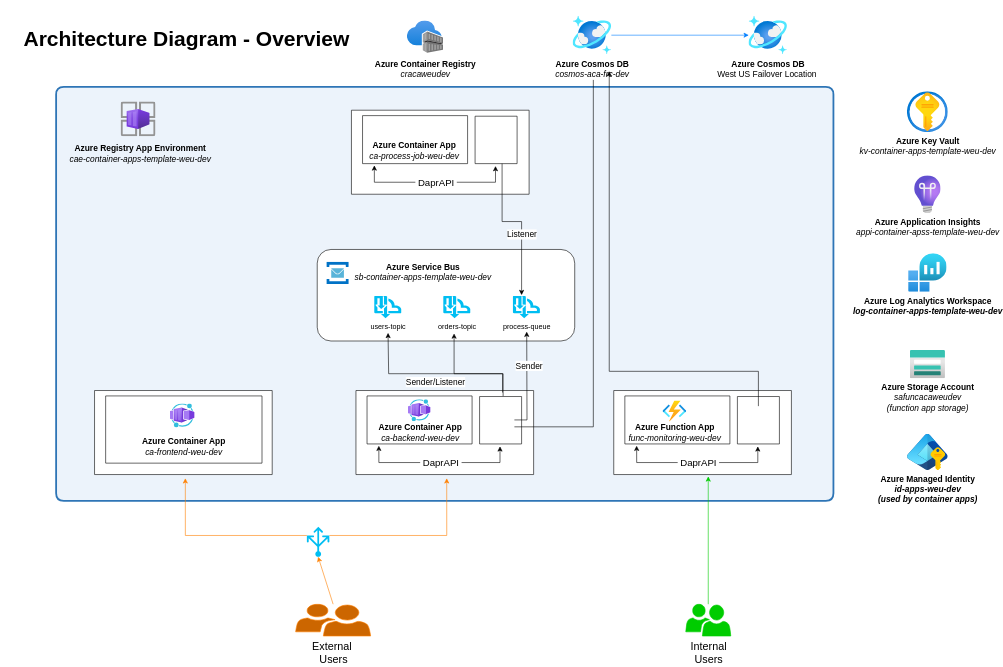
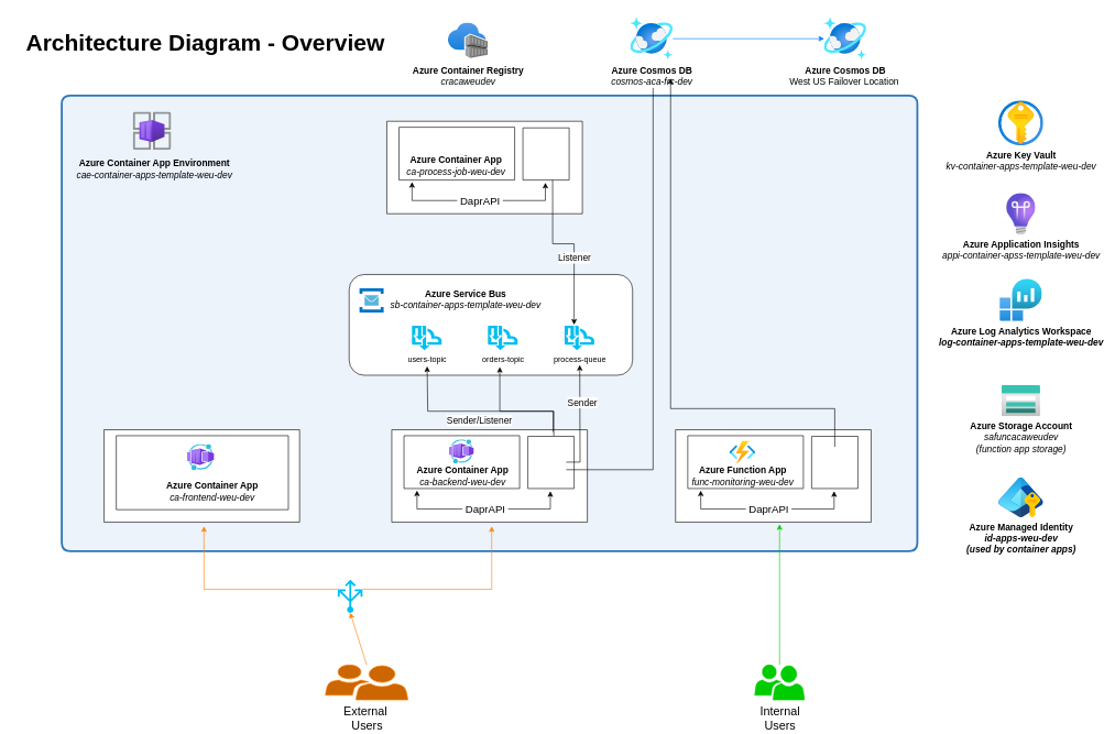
- <mxCell id="68" value="&lt;div style=&quot;font-size: 15px;&quot;&gt;&lt;font style=&quot;font-size: 15px; font-family: Themed; color: rgb(70, 114, 196); direction: ltr; letter-spacing: 0px; line-height: 120%; opacity: 1;&quot;&gt;&lt;font style=&quot;color: rgb(0, 0, 0); font-family: Helvetica; font-weight: 400; text-wrap-mode: nowrap; font-size: 14px;&quot;&gt;&lt;b&gt;Azure Registry App Environment&lt;/b&gt;&lt;/font&gt;&lt;div style=&quot;color: rgb(0, 0, 0); font-family: Helvetica; font-size: 12px; font-weight: 400; text-wrap-mode: nowrap;&quot;&gt;&lt;font style=&quot;font-size: 14px;&quot;&gt;&lt;i&gt;cae-container-apps-template-weu-dev&lt;/i&gt;&lt;/font&gt;&lt;/div&gt;&lt;/font&gt;&lt;/div&gt;" style="verticalAlign=middle;align=center;vsdxID=1130;fillColor=none;gradientColor=none;shape=stencil(nZBLDoAgDERP0z3SIyjew0SURgSD+Lu9kMZoXLhwN9O+tukAlrNpJg1SzDH4QW/URgNYgZTkjA4UkwJUgGXng+6DX1zLfmoymdXo17xh5zmRJ6Q42BWCfc2oJfdAr+Yv+AP9Cb7OJ3H/2JG1HNGz/84klThPVCc=);strokeColor=none;points=[];labelBackgroundColor=none;rounded=0;html=1;whiteSpace=wrap;fontSize=15;fontStyle=1" vertex="1" parent="67"><mxGeometry y="33" width="241" height="51" as="geometry" /></mxCell>
+ <mxCell id="68" value="&lt;div style=&quot;font-size: 15px;&quot;&gt;&lt;font style=&quot;font-size: 15px; font-family: Themed; color: rgb(70, 114, 196); direction: ltr; letter-spacing: 0px; line-height: 120%; opacity: 1;&quot;&gt;&lt;font style=&quot;color: rgb(0, 0, 0); font-family: Helvetica; font-weight: 400; text-wrap-mode: nowrap; font-size: 14px;&quot;&gt;&lt;b&gt;Azure Container App Environment&lt;/b&gt;&lt;/font&gt;&lt;div style=&quot;color: rgb(0, 0, 0); font-family: Helvetica; font-size: 12px; font-weight: 400; text-wrap-mode: nowrap;&quot;&gt;&lt;font style=&quot;font-size: 14px;&quot;&gt;&lt;i&gt;cae-container-apps-template-weu-dev&lt;/i&gt;&lt;/font&gt;&lt;/div&gt;&lt;/font&gt;&lt;/div&gt;" style="verticalAlign=middle;align=center;vsdxID=1130;fillColor=none;gradientColor=none;shape=stencil(nZBLDoAgDERP0z3SIyjew0SURgSD+Lu9kMZoXLhwN9O+tukAlrNpJg1SzDH4QW/URgNYgZTkjA4UkwJUgGXng+6DX1zLfmoymdXo17xh5zmRJ6Q42BWCfc2oJfdAr+Yv+AP9Cb7OJ3H/2JG1HNGz/84klThPVCc=);strokeColor=none;points=[];labelBackgroundColor=none;rounded=0;html=1;whiteSpace=wrap;fontSize=15;fontStyle=1" vertex="1" parent="67"><mxGeometry y="33" width="241" height="51" as="geometry" /></mxCell>
- <mxCell id="20" value="&lt;div style=&quot;font-size: 15px;&quot;&gt;&lt;font style=&quot;font-size: 15px; font-family: Themed; color: rgb(70, 114, 196); direction: ltr; letter-spacing: 0px; line-height: 120%; opacity: 1;&quot;&gt;&lt;font style=&quot;color: rgb(0, 0, 0); font-family: Helvetica; font-weight: 400; text-wrap-mode: nowrap; font-size: 14px;&quot;&gt;&lt;b&gt;Azure Container App&lt;/b&gt;&lt;/font&gt;&lt;div style=&quot;color: rgb(0, 0, 0); font-family: Helvetica; font-size: 12px; font-weight: 400; text-wrap-mode: nowrap;&quot;&gt;&lt;font style=&quot;font-size: 14px;&quot;&gt;&lt;i&gt;ca-frontend-weu-dev&lt;/i&gt;&lt;/font&gt;&lt;/div&gt;&lt;/font&gt;&lt;/div&gt;" style="verticalAlign=middle;align=center;vsdxID=1130;fillColor=none;gradientColor=none;shape=stencil(nZBLDoAgDERP0z3SIyjew0SURgSD+Lu9kMZoXLhwN9O+tukAlrNpJg1SzDH4QW/URgNYgZTkjA4UkwJUgGXng+6DX1zLfmoymdXo17xh5zmRJ6Q42BWCfc2oJfdAr+Yv+AP9Cb7OJ3H/2JG1HNGz/84klThPVCc=);strokeColor=none;points=[];labelBackgroundColor=none;rounded=0;html=1;whiteSpace=wrap;fontSize=15;fontStyle=1" vertex="1" parent="17"><mxGeometry x="41.5" y="59" width="177.5" height="51" as="geometry" /></mxCell>
+ <mxCell id="20" value="&lt;div style=&quot;font-size: 15px;&quot;&gt;&lt;font style=&quot;font-size: 15px; font-family: Themed; color: rgb(70, 114, 196); direction: ltr; letter-spacing: 0px; line-height: 120%; opacity: 1;&quot;&gt;&lt;font style=&quot;color: rgb(0, 0, 0); font-family: Helvetica; font-weight: 400; text-wrap-mode: nowrap; font-size: 14px;&quot;&gt;&lt;b&gt;Azure Container App&lt;/b&gt;&lt;/font&gt;&lt;div style=&quot;color: rgb(0, 0, 0); font-family: Helvetica; font-size: 12px; font-weight: 400; text-wrap-mode: nowrap;&quot;&gt;&lt;font style=&quot;font-size: 14px;&quot;&gt;&lt;i&gt;ca-frontend-weu-dev&lt;/i&gt;&lt;/font&gt;&lt;/div&gt;&lt;/font&gt;&lt;/div&gt;" style="verticalAlign=middle;align=center;vsdxID=1130;fillColor=none;gradientColor=none;shape=stencil(nZBLDoAgDERP0z3SIyjew0SURgSD+Lu9kMZoXLhwN9O+tukAlrNpJg1SzDH4QW/URgNYgZTkjA4UkwJUgGXng+6DX1zLfmoymdXo17xh5zmRJ6Q42BWCfc2oJfdAr+Yv+AP9Cb7OJ3H/2JG1HNGz/84klThPVCc=);strokeColor=none;points=[];labelBackgroundColor=none;rounded=0;html=1;whiteSpace=wrap;fontSize=15;fontStyle=1" vertex="1" parent="17"><mxGeometry x="56.5" y="59" width="177.5" height="51" as="geometry" /></mxCell>
